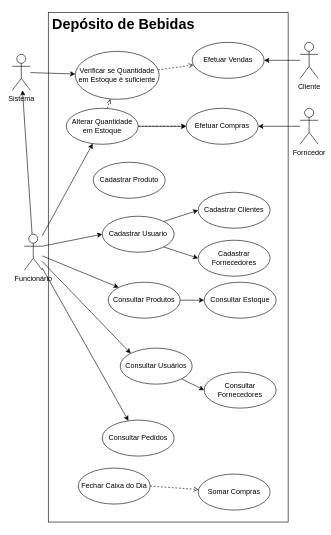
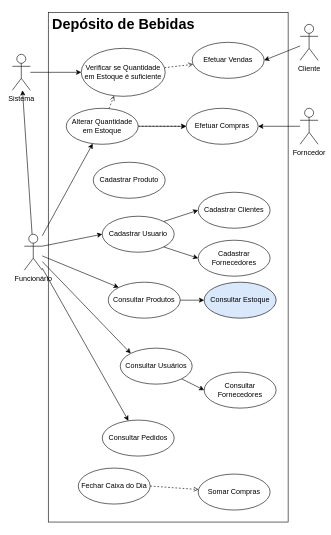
- <mxCell id="18" value="Cliente&lt;br&gt;" style="shape=umlActor;verticalLabelPosition=bottom;verticalAlign=top;html=1;outlineConnect=0;" parent="1" vertex="1"><mxGeometry x="500" y="70" width="30" height="60" as="geometry" /></mxCell>
+ <mxCell id="18" value="Cliente&lt;br&gt;" style="shape=umlActor;verticalLabelPosition=bottom;verticalAlign=top;html=1;outlineConnect=0;" parent="1" vertex="1"><mxGeometry x="500" y="40" width="30" height="60" as="geometry" /></mxCell>
- <mxCell id="22" value="Verificar se Quantidade em Estoque é suficiente" style="ellipse;whiteSpace=wrap;html=1;" parent="1" vertex="1"><mxGeometry x="125" y="85" width="140" height="80" as="geometry" /></mxCell>
+ <mxCell id="22" value="Verificar se Quantidade em Estoque é suficiente" style="ellipse;whiteSpace=wrap;html=1;" parent="1" vertex="1"><mxGeometry x="135" y="80" width="140" height="80" as="geometry" /></mxCell>
- <mxCell id="30" value="Consultar Estoque" style="ellipse;whiteSpace=wrap;html=1;verticalAlign=middle;" vertex="1" parent="1"><mxGeometry x="340" y="470" width="120" height="60" as="geometry" /></mxCell>
+ <mxCell id="30" value="Consultar Estoque" style="ellipse;whiteSpace=wrap;html=1;verticalAlign=middle;fillColor=#dae8fc;" vertex="1" parent="1"><mxGeometry x="340" y="470" width="120" height="60" as="geometry" /></mxCell>
